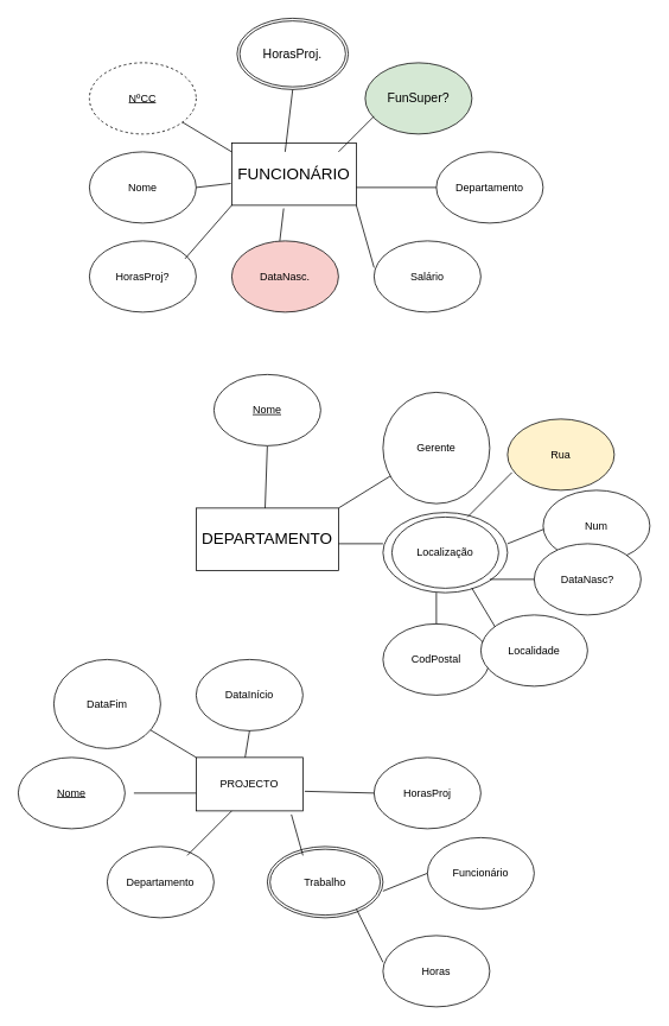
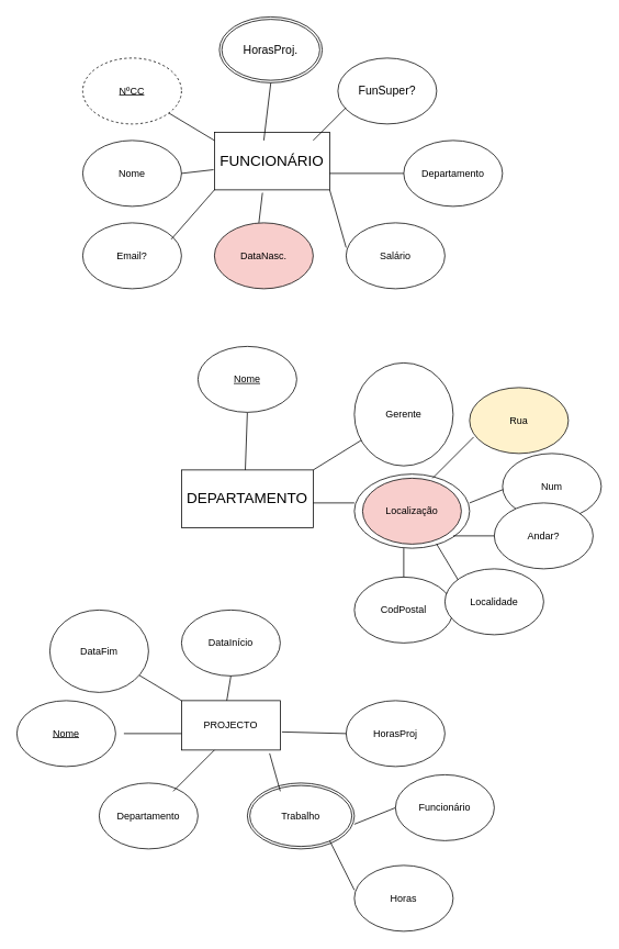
- <mxCell id="10" value="&lt;font style=&quot;font-size: 14px;&quot;&gt;FunSuper?&lt;/font&gt;" style="ellipse;whiteSpace=wrap;html=1;fillColor=#d5e8d4;" vertex="1" parent="1"><mxGeometry x="410" y="70" width="120" height="80" as="geometry" /></mxCell>
+ <mxCell id="10" value="&lt;font style=&quot;font-size: 14px;&quot;&gt;FunSuper?&lt;/font&gt;" style="ellipse;whiteSpace=wrap;html=1;" vertex="1" parent="1"><mxGeometry x="410" y="70" width="120" height="80" as="geometry" /></mxCell>
- <mxCell id="6" value="HorasProj?" style="ellipse;whiteSpace=wrap;html=1;" vertex="1" parent="1"><mxGeometry x="100" y="270" width="120" height="80" as="geometry" /></mxCell>
+ <mxCell id="6" value="Email?" style="ellipse;whiteSpace=wrap;html=1;" vertex="1" parent="1"><mxGeometry x="100" y="270" width="120" height="80" as="geometry" /></mxCell>
- <mxCell id="24" value="Localização" style="ellipse;whiteSpace=wrap;html=1;" vertex="1" parent="1"><mxGeometry x="440" y="580" width="120" height="80" as="geometry" /></mxCell>
+ <mxCell id="24" value="Localização" style="ellipse;whiteSpace=wrap;html=1;fillColor=#f8cecc;" vertex="1" parent="1"><mxGeometry x="440" y="580" width="120" height="80" as="geometry" /></mxCell>
- <mxCell id="32" value="DataNasc?" style="ellipse;whiteSpace=wrap;html=1;" vertex="1" parent="1"><mxGeometry x="600" y="610" width="120" height="80" as="geometry" /></mxCell>
+ <mxCell id="32" value="Andar?" style="ellipse;whiteSpace=wrap;html=1;" vertex="1" parent="1"><mxGeometry x="600" y="610" width="120" height="80" as="geometry" /></mxCell>
